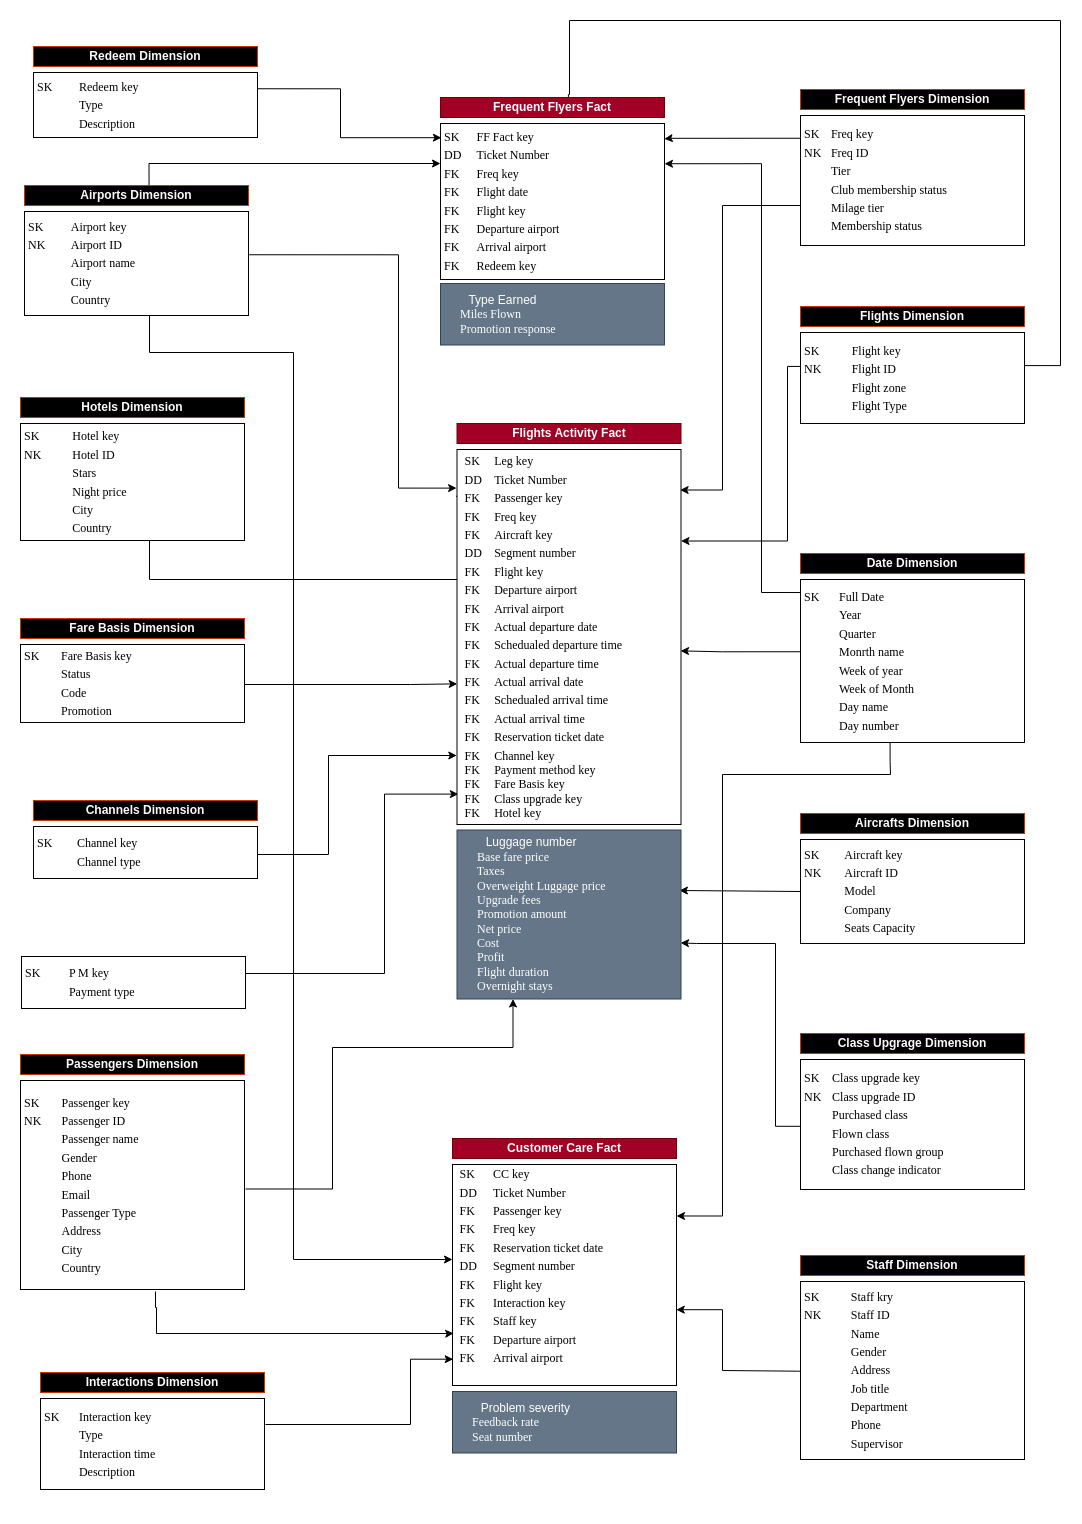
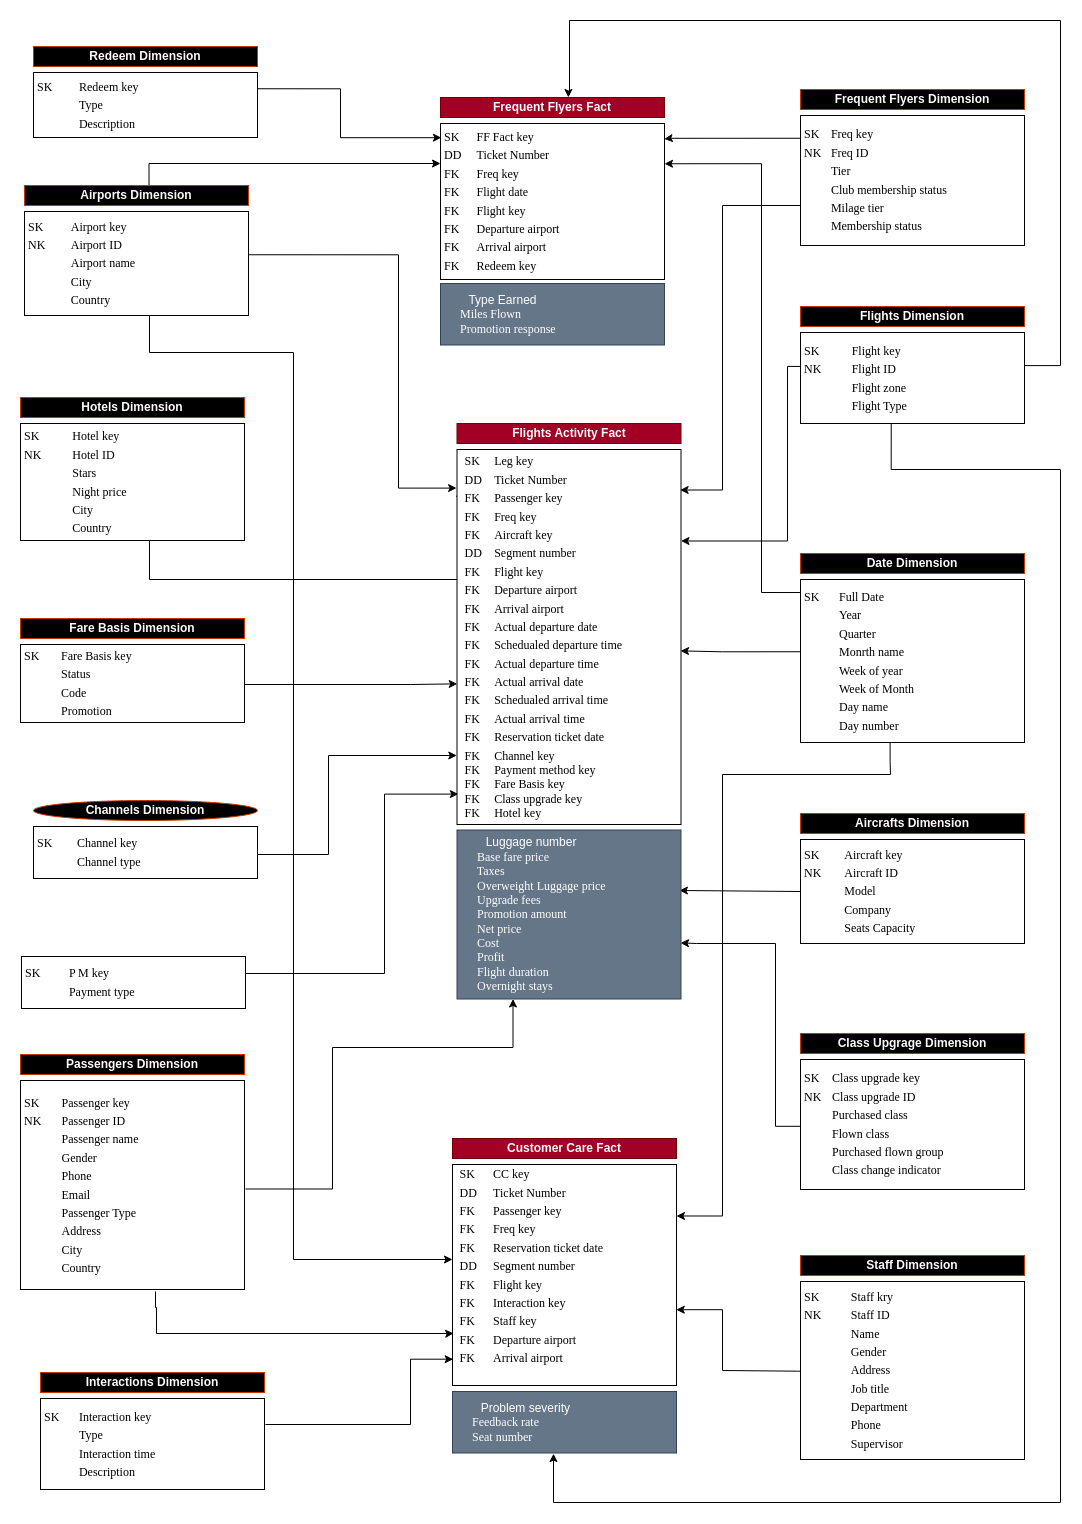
- <mxCell id="21" style="edgeStyle=orthogonalEdgeStyle;rounded=0;orthogonalLoop=1;jettySize=auto;html=1;entryX=0.571;entryY=-0.002;entryDx=0;entryDy=0;exitX=1.001;exitY=0.364;exitDx=0;exitDy=0;exitPerimeter=0;entryPerimeter=0;endArrow=none;" parent="1" source="72" target="35" edge="1"><mxGeometry relative="1" as="geometry"><mxPoint x="568.5" y="90" as="targetPoint" /><Array as="points"><mxPoint x="1060" y="365" /><mxPoint x="1060" y="20" /><mxPoint x="569" y="20" /><mxPoint x="569" y="94" /></Array><mxPoint x="980" y="365" as="sourcePoint" /></mxGeometry></mxCell>
+ <mxCell id="21" style="edgeStyle=orthogonalEdgeStyle;rounded=0;orthogonalLoop=1;jettySize=auto;html=1;entryX=0.571;entryY=-0.002;entryDx=0;entryDy=0;exitX=1.001;exitY=0.364;exitDx=0;exitDy=0;exitPerimeter=0;entryPerimeter=0;" parent="1" source="72" target="35" edge="1"><mxGeometry relative="1" as="geometry"><mxPoint x="568.5" y="90" as="targetPoint" /><Array as="points"><mxPoint x="1060" y="365" /><mxPoint x="1060" y="20" /><mxPoint x="569" y="20" /><mxPoint x="569" y="94" /></Array><mxPoint x="980" y="365" as="sourcePoint" /></mxGeometry></mxCell>
- <mxCell id="50" value="&lt;font color=&quot;#fffafa&quot;&gt;&lt;b&gt;Channels Dimension&lt;/b&gt;&lt;/font&gt;" style="rounded=0;whiteSpace=wrap;html=1;fillColor=#000000;strokeColor=#C73500;fontColor=#000000;" vertex="1" parent="48"><mxGeometry width="224" height="20" as="geometry" /></mxCell>
+ <mxCell id="50" value="&lt;font color=&quot;#fffafa&quot;&gt;&lt;b&gt;Channels Dimension&lt;/b&gt;&lt;/font&gt;" style="ellipse;whiteSpace=wrap;html=1;fillColor=#000000;strokeColor=#C73500;fontColor=#000000;" vertex="1" parent="48"><mxGeometry width="224" height="20" as="geometry" /></mxCell>
+ <mxCell id="22" style="edgeStyle=orthogonalEdgeStyle;rounded=0;orthogonalLoop=1;jettySize=auto;html=1;exitX=0.405;exitY=1.004;exitDx=0;exitDy=0;exitPerimeter=0;entryX=0.451;entryY=1.01;entryDx=0;entryDy=0;entryPerimeter=0;" parent="1" source="72" target="29" edge="1"><mxGeometry relative="1" as="geometry"><mxPoint x="566" y="1476" as="targetPoint" /><Array as="points"><mxPoint x="891" y="469" /><mxPoint x="1060" y="469" /><mxPoint x="1060" y="1502" /><mxPoint x="553" y="1502" /></Array><mxPoint x="890" y="437" as="sourcePoint" /></mxGeometry></mxCell>
